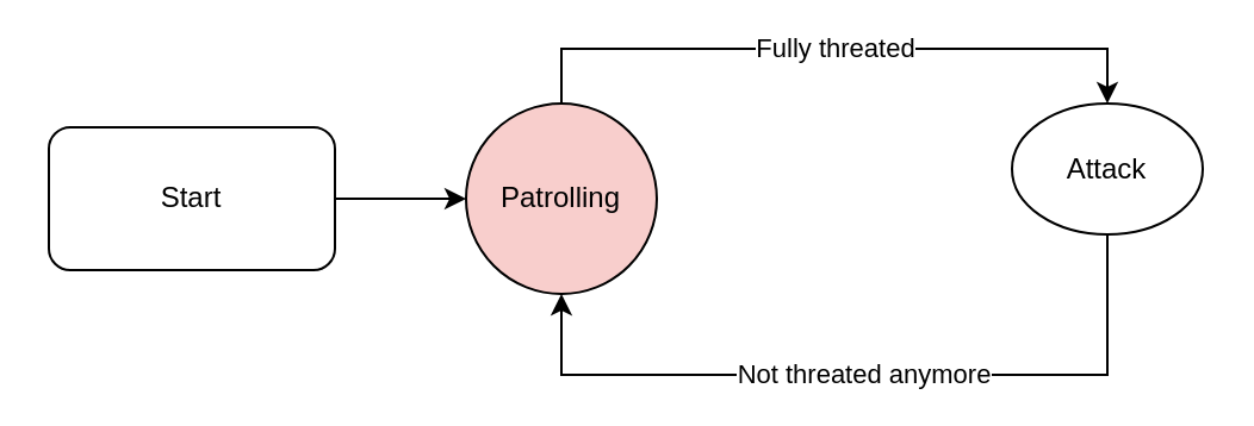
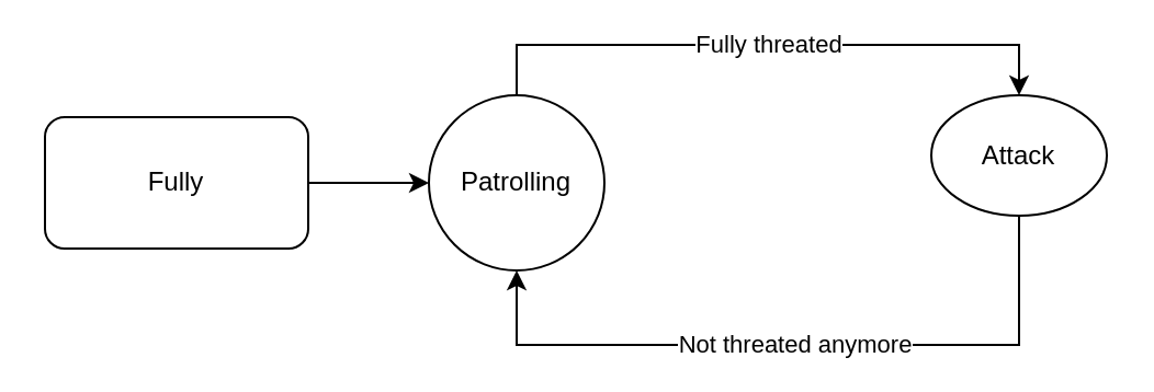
- <mxCell id="5" value="Start" style="rounded=1;whiteSpace=wrap;html=1;" vertex="1" parent="1"><mxGeometry x="20" y="53" width="120" height="60" as="geometry" /></mxCell>
+ <mxCell id="5" value="Fully" style="rounded=1;whiteSpace=wrap;html=1;" vertex="1" parent="1"><mxGeometry x="20" y="53" width="120" height="60" as="geometry" /></mxCell>
- <mxCell id="3" value="Patrolling" style="ellipse;whiteSpace=wrap;html=1;aspect=fixed;fillColor=#f8cecc;" vertex="1" parent="1"><mxGeometry x="195" y="43" width="80" height="80" as="geometry" /></mxCell>
+ <mxCell id="3" value="Patrolling" style="ellipse;whiteSpace=wrap;html=1;aspect=fixed;" vertex="1" parent="1"><mxGeometry x="195" y="43" width="80" height="80" as="geometry" /></mxCell>
